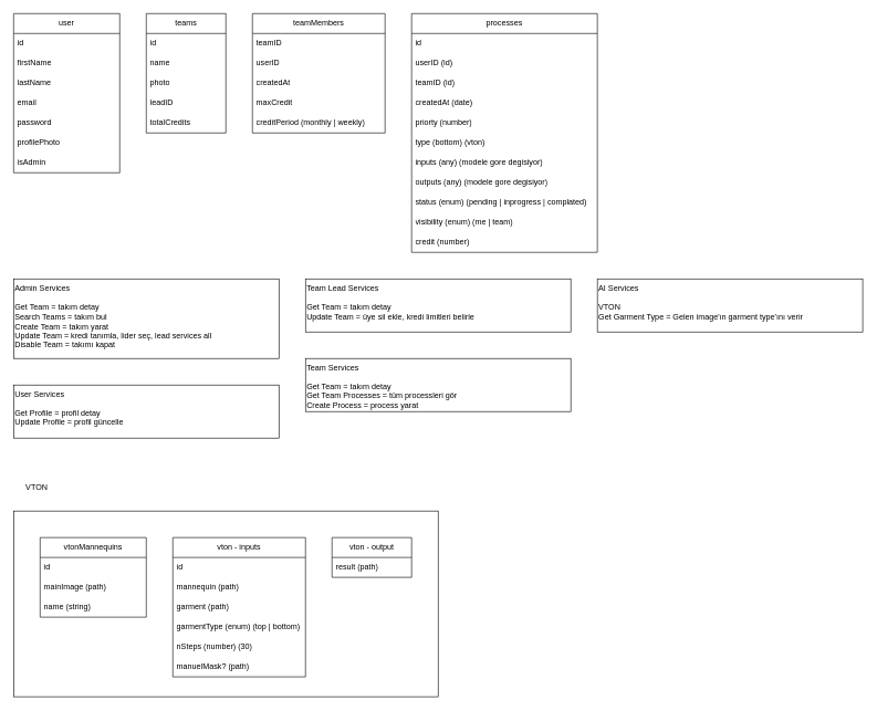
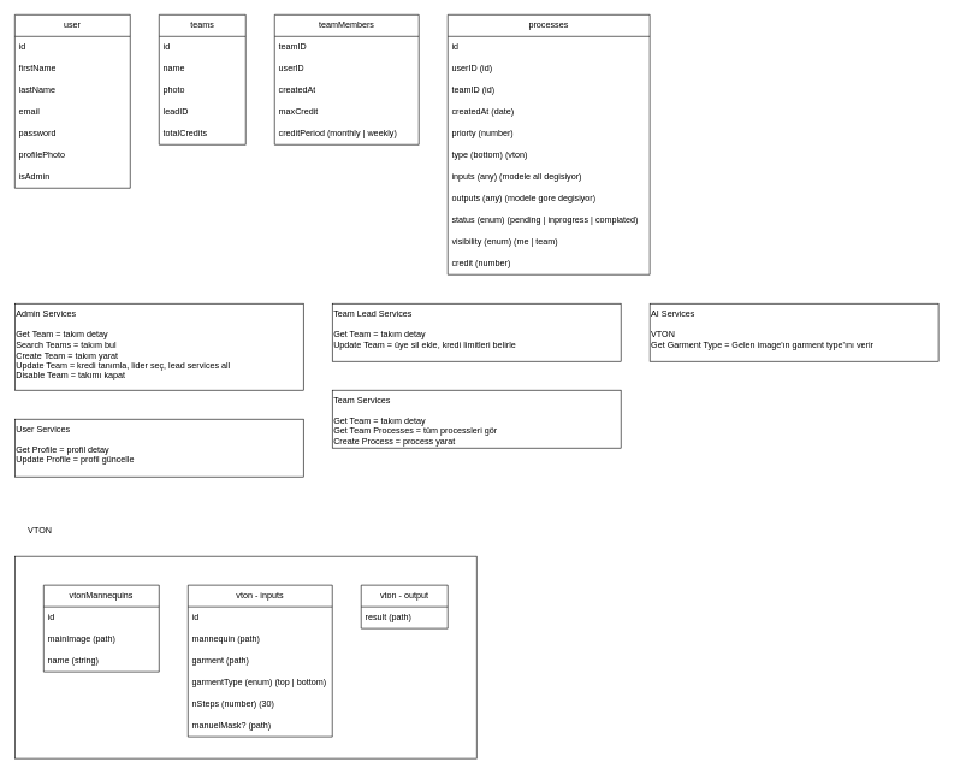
- <mxCell id="10" value="inputs (any) (modele gore degisiyor)" style="text;strokeColor=none;fillColor=none;align=left;verticalAlign=middle;spacingLeft=4;spacingRight=4;overflow=hidden;points=[[0,0.5],[1,0.5]];portConstraint=eastwest;rotatable=0;whiteSpace=wrap;html=1;" parent="3" vertex="1"><mxGeometry y="210" width="280" height="30" as="geometry" /></mxCell>
+ <mxCell id="10" value="inputs (any) (modele all degisiyor)" style="text;strokeColor=none;fillColor=none;align=left;verticalAlign=middle;spacingLeft=4;spacingRight=4;overflow=hidden;points=[[0,0.5],[1,0.5]];portConstraint=eastwest;rotatable=0;whiteSpace=wrap;html=1;" parent="3" vertex="1"><mxGeometry y="210" width="280" height="30" as="geometry" /></mxCell>
